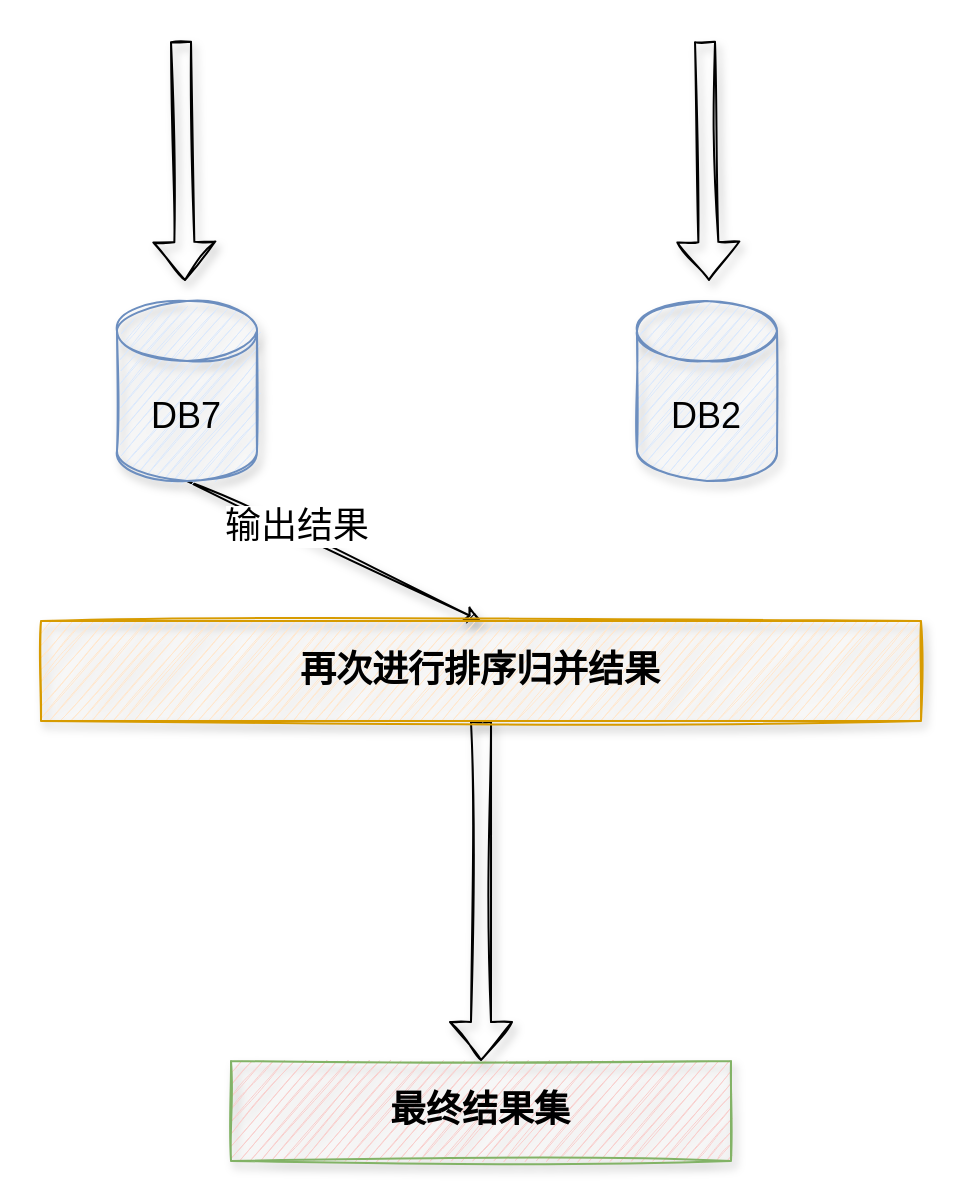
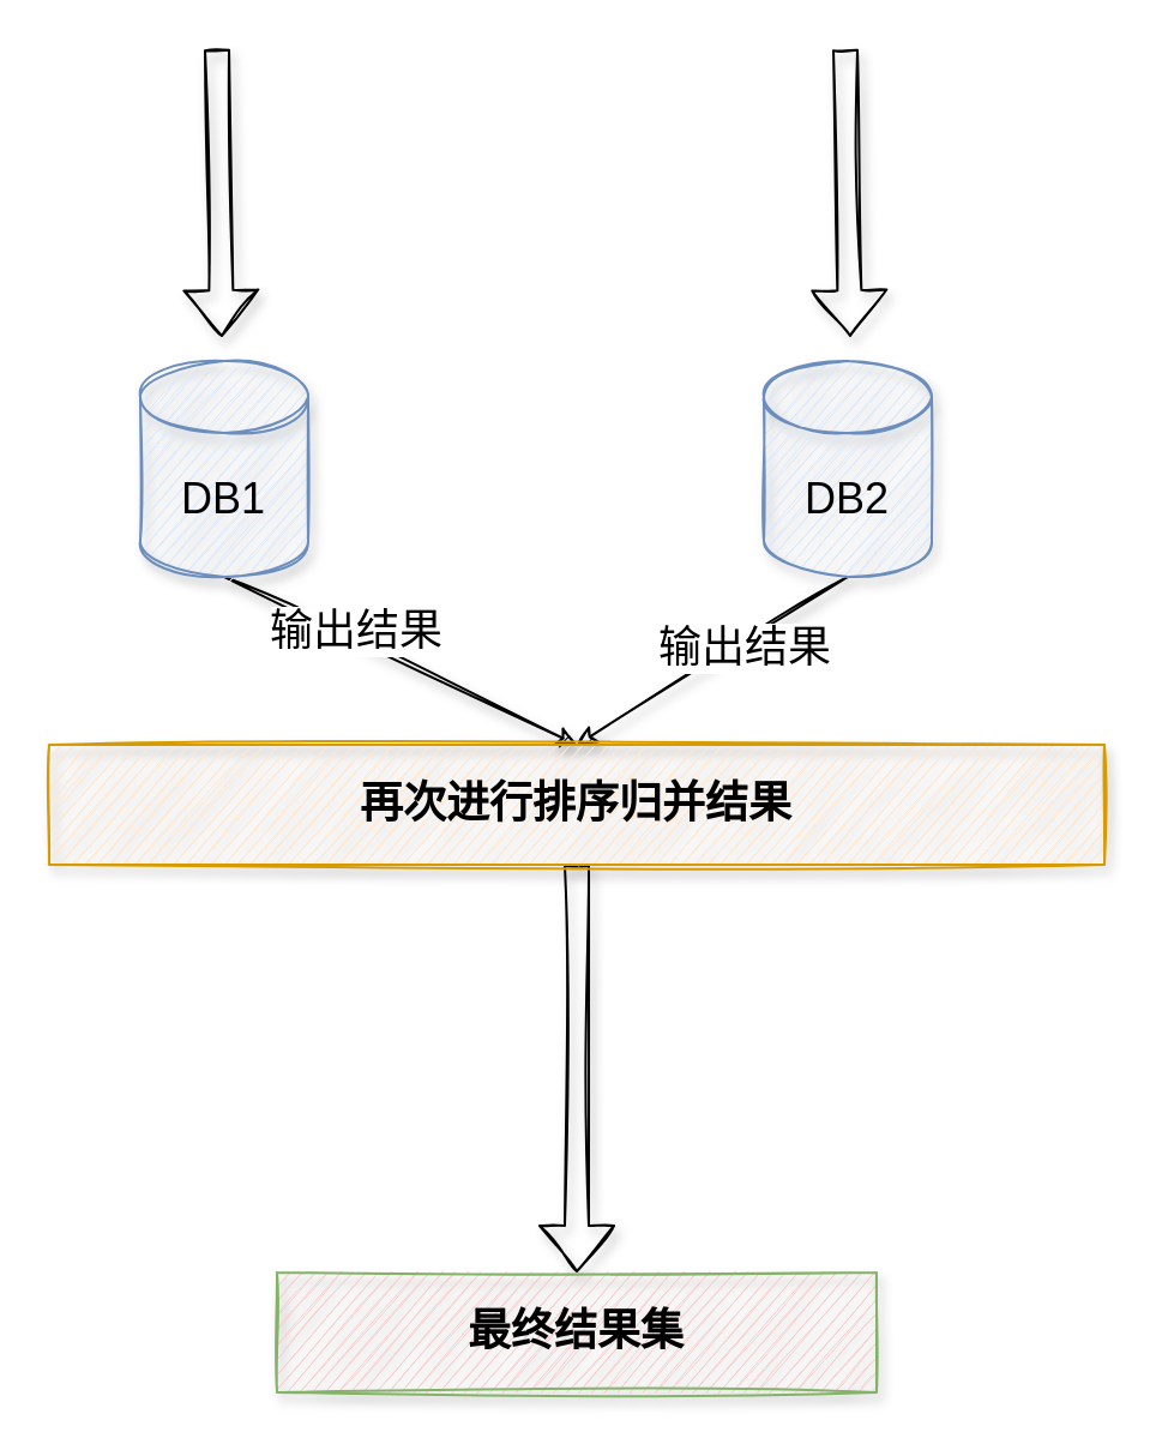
- <mxCell id="4" value="&lt;font style=&quot;font-size: 18px&quot;&gt;DB7&lt;/font&gt;" style="shape=cylinder3;whiteSpace=wrap;html=1;boundedLbl=1;backgroundOutline=1;size=15;fillColor=#dae8fc;strokeColor=#6c8ebf;shadow=1;sketch=1;" parent="1" vertex="1"><mxGeometry x="58" y="150" width="70" height="90" as="geometry" /></mxCell>
+ <mxCell id="4" value="&lt;font style=&quot;font-size: 18px&quot;&gt;DB1&lt;/font&gt;" style="shape=cylinder3;whiteSpace=wrap;html=1;boundedLbl=1;backgroundOutline=1;size=15;fillColor=#dae8fc;strokeColor=#6c8ebf;shadow=1;sketch=1;" parent="1" vertex="1"><mxGeometry x="58" y="150" width="70" height="90" as="geometry" /></mxCell>
+ <mxCell id="5" style="edgeStyle=none;rounded=0;orthogonalLoop=1;jettySize=auto;html=1;entryX=0.5;entryY=0;entryDx=0;entryDy=0;fontSize=18;exitX=0.5;exitY=1;exitDx=0;exitDy=0;exitPerimeter=0;shadow=1;sketch=1;" parent="1" source="7" target="9" edge="1"><mxGeometry relative="1" as="geometry" /></mxCell>
+ <mxCell id="6" value="输出结果" style="edgeLabel;html=1;align=center;verticalAlign=middle;resizable=0;points=[];fontSize=18;" parent="5" vertex="1" connectable="0"><mxGeometry x="-0.223" y="2" relative="1" as="geometry"><mxPoint as="offset" /></mxGeometry></mxCell>
